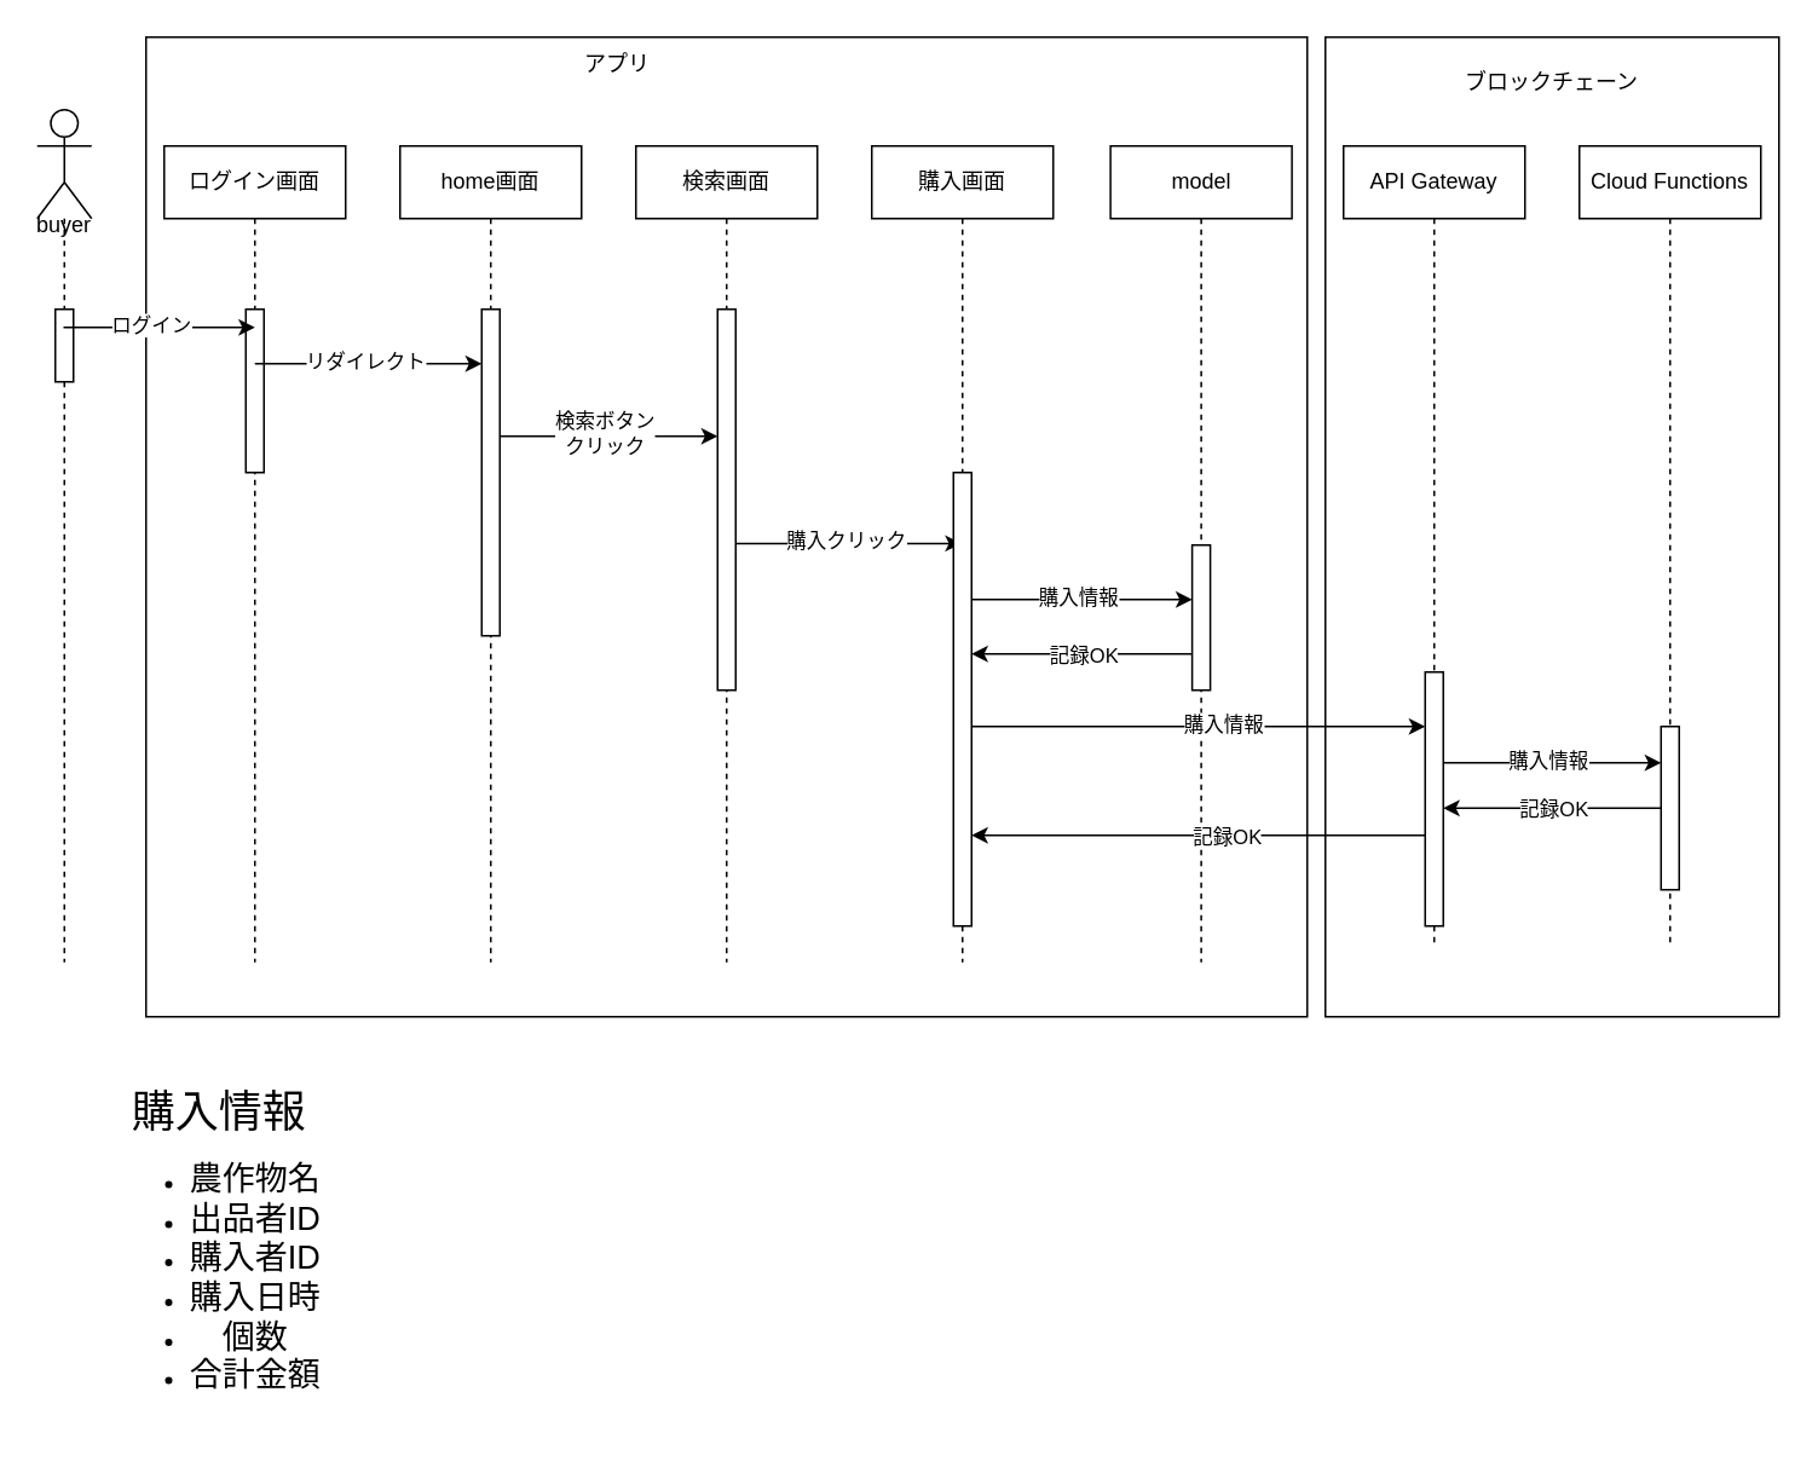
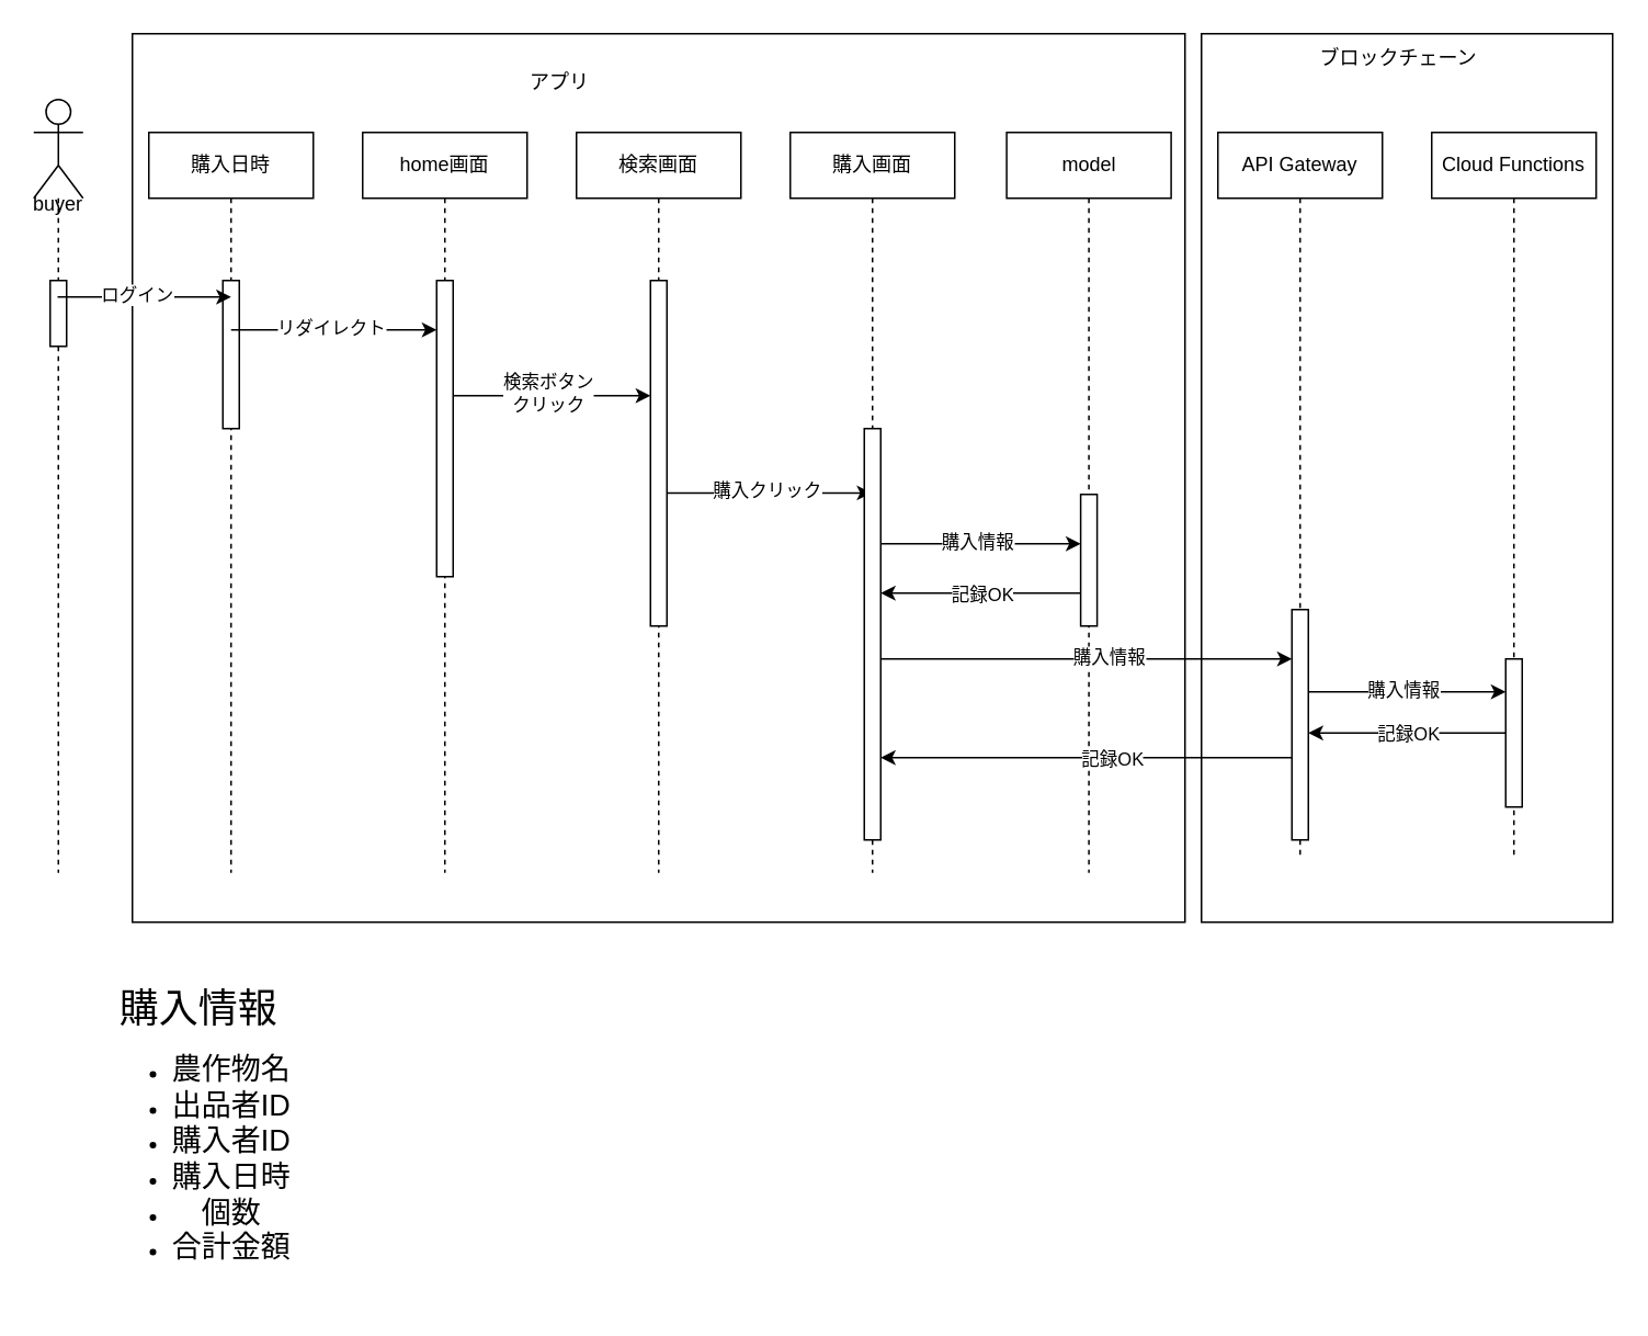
- <mxCell id="22" value="アプリ" style="text;html=1;strokeColor=none;fillColor=none;align=center;verticalAlign=middle;whiteSpace=wrap;rounded=0;" parent="1" vertex="1"><mxGeometry x="310" y="20" width="60" height="30" as="geometry" /></mxCell>
+ <mxCell id="22" value="アプリ" style="text;html=1;strokeColor=none;fillColor=none;align=center;verticalAlign=middle;whiteSpace=wrap;rounded=0;" parent="1" vertex="1"><mxGeometry x="310" y="35" width="60" height="30" as="geometry" /></mxCell>
- <mxCell id="23" value="ブロックチェーン" style="text;html=1;strokeColor=none;fillColor=none;align=center;verticalAlign=middle;whiteSpace=wrap;rounded=0;" parent="1" vertex="1"><mxGeometry x="805" y="30" width="100" height="30" as="geometry" /></mxCell>
+ <mxCell id="23" value="ブロックチェーン" style="text;html=1;strokeColor=none;fillColor=none;align=center;verticalAlign=middle;whiteSpace=wrap;rounded=0;" parent="1" vertex="1"><mxGeometry x="800" y="20" width="100" height="30" as="geometry" /></mxCell>
- <mxCell id="4" value="ログイン画面" style="shape=umlLifeline;perimeter=lifelinePerimeter;whiteSpace=wrap;html=1;container=1;collapsible=0;recursiveResize=0;outlineConnect=0;" parent="1" vertex="1"><mxGeometry x="90" y="80" width="100" height="450" as="geometry" /></mxCell>
+ <mxCell id="4" value="購入日時" style="shape=umlLifeline;perimeter=lifelinePerimeter;whiteSpace=wrap;html=1;container=1;collapsible=0;recursiveResize=0;outlineConnect=0;" parent="1" vertex="1"><mxGeometry x="90" y="80" width="100" height="450" as="geometry" /></mxCell>
